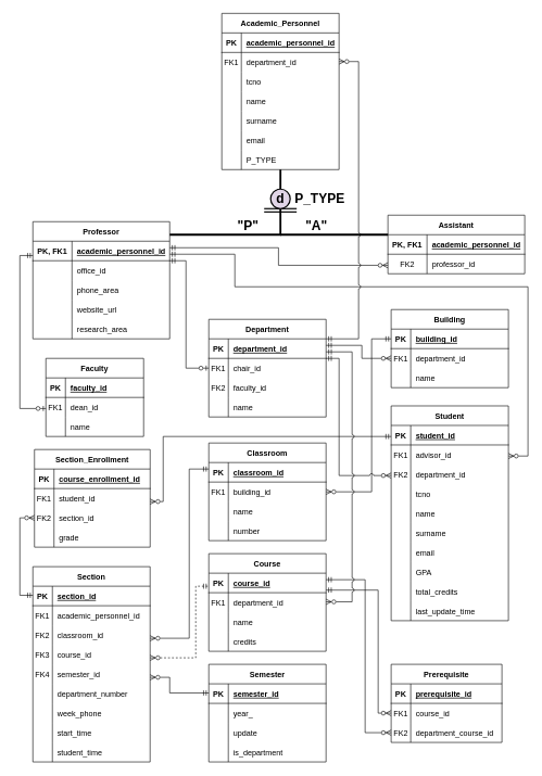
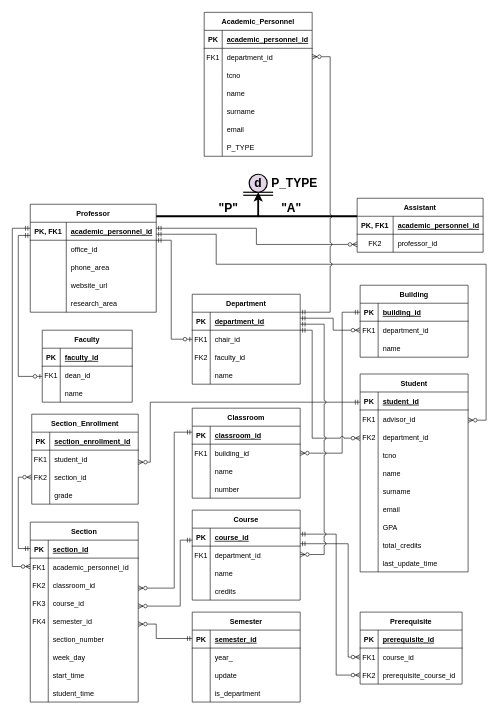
- <mxCell id="192" style="edgeStyle=orthogonalEdgeStyle;rounded=0;orthogonalLoop=1;jettySize=auto;html=1;fontSize=20;endArrow=none;endFill=0;strokeWidth=3;" parent="1" source="226" target="170" edge="1"><mxGeometry relative="1" as="geometry"><Array as="points"><mxPoint x="430" y="270" /><mxPoint x="430" y="270" /></Array></mxGeometry></mxCell>
- <mxCell id="220" value="" style="endArrow=none;html=1;rounded=0;fontSize=20;jumpStyle=none;edgeStyle=orthogonalEdgeStyle;strokeWidth=3;" parent="1" source="196" target="226" edge="1"><mxGeometry width="50" height="50" relative="1" as="geometry"><mxPoint x="350" y="440" as="sourcePoint" /><mxPoint x="400" y="390" as="targetPoint" /><Array as="points"><mxPoint x="430" y="360" /></Array></mxGeometry></mxCell>
+ <mxCell id="220" value="" style="endArrow=classic;html=1;rounded=0;fontSize=20;jumpStyle=none;edgeStyle=orthogonalEdgeStyle;strokeWidth=3;" parent="1" source="196" target="226" edge="1"><mxGeometry width="50" height="50" relative="1" as="geometry"><mxPoint x="350" y="440" as="sourcePoint" /><mxPoint x="400" y="390" as="targetPoint" /><Array as="points"><mxPoint x="430" y="360" /></Array></mxGeometry></mxCell>
+ <mxCell id="168" style="edgeStyle=orthogonalEdgeStyle;rounded=0;orthogonalLoop=1;jettySize=auto;html=1;startArrow=ERzeroToMany;startFill=0;endArrow=ERmandOne;endFill=0;" parent="1" source="99" target="196" edge="1"><mxGeometry relative="1" as="geometry"><Array as="points"><mxPoint x="20" y="944" /><mxPoint x="20" y="380" /></Array><mxPoint x="140" y="1059" as="sourcePoint" /><mxPoint x="40" y="460" as="targetPoint" /></mxGeometry></mxCell>
- <mxCell id="88" value="course_enrollment_id" style="shape=partialRectangle;connectable=0;fillColor=none;top=0;left=0;bottom=0;right=0;align=left;spacingLeft=6;fontStyle=5;overflow=hidden;rounded=0;shadow=0;dashed=1;dashPattern=12 12;labelBorderColor=none;sketch=0;strokeColor=default;strokeWidth=13;" parent="86" vertex="1"><mxGeometry x="30" width="147.58" height="30" as="geometry"><mxRectangle width="147.58" height="30" as="alternateBounds" /></mxGeometry></mxCell>
+ <mxCell id="88" value="section_enrollment_id" style="shape=partialRectangle;connectable=0;fillColor=none;top=0;left=0;bottom=0;right=0;align=left;spacingLeft=6;fontStyle=5;overflow=hidden;rounded=0;shadow=0;dashed=1;dashPattern=12 12;labelBorderColor=none;sketch=0;strokeColor=default;strokeWidth=13;" parent="86" vertex="1"><mxGeometry x="30" width="147.58" height="30" as="geometry"><mxRectangle width="147.58" height="30" as="alternateBounds" /></mxGeometry></mxCell>
- <mxCell id="167" style="edgeStyle=orthogonalEdgeStyle;rounded=0;orthogonalLoop=1;jettySize=auto;html=1;startArrow=ERzeroToMany;startFill=0;endArrow=ERmandOne;endFill=0;dashed=1;" parent="1" source="99" target="128" edge="1"><mxGeometry relative="1" as="geometry"><Array as="points"><mxPoint x="300" y="1010" /><mxPoint x="300" y="900" /></Array></mxGeometry></mxCell>
+ <mxCell id="167" style="edgeStyle=orthogonalEdgeStyle;rounded=0;orthogonalLoop=1;jettySize=auto;html=1;startArrow=ERzeroToMany;startFill=0;endArrow=ERmandOne;endFill=0;" parent="1" source="99" target="128" edge="1"><mxGeometry relative="1" as="geometry"><Array as="points"><mxPoint x="300" y="1010" /><mxPoint x="300" y="900" /></Array></mxGeometry></mxCell>
- <mxCell id="117" value="department_number" style="shape=partialRectangle;connectable=0;fillColor=none;top=0;left=0;bottom=0;right=0;align=left;spacingLeft=6;overflow=hidden;rounded=0;shadow=0;dashed=1;dashPattern=12 12;labelBorderColor=none;sketch=0;strokeColor=default;strokeWidth=13;" parent="115" vertex="1"><mxGeometry x="30" width="150" height="30" as="geometry"><mxRectangle width="150" height="30" as="alternateBounds" /></mxGeometry></mxCell>
+ <mxCell id="117" value="section_number" style="shape=partialRectangle;connectable=0;fillColor=none;top=0;left=0;bottom=0;right=0;align=left;spacingLeft=6;overflow=hidden;rounded=0;shadow=0;dashed=1;dashPattern=12 12;labelBorderColor=none;sketch=0;strokeColor=default;strokeWidth=13;" parent="115" vertex="1"><mxGeometry x="30" width="150" height="30" as="geometry"><mxRectangle width="150" height="30" as="alternateBounds" /></mxGeometry></mxCell>
- <mxCell id="120" value="week_phone" style="shape=partialRectangle;connectable=0;fillColor=none;top=0;left=0;bottom=0;right=0;align=left;spacingLeft=6;overflow=hidden;rounded=0;shadow=0;dashed=1;dashPattern=12 12;labelBorderColor=none;sketch=0;strokeColor=default;strokeWidth=13;" parent="118" vertex="1"><mxGeometry x="30" width="150" height="30" as="geometry"><mxRectangle width="150" height="30" as="alternateBounds" /></mxGeometry></mxCell>
+ <mxCell id="120" value="week_day" style="shape=partialRectangle;connectable=0;fillColor=none;top=0;left=0;bottom=0;right=0;align=left;spacingLeft=6;overflow=hidden;rounded=0;shadow=0;dashed=1;dashPattern=12 12;labelBorderColor=none;sketch=0;strokeColor=default;strokeWidth=13;" parent="118" vertex="1"><mxGeometry x="30" width="150" height="30" as="geometry"><mxRectangle width="150" height="30" as="alternateBounds" /></mxGeometry></mxCell>
- <mxCell id="164" value="department_course_id" style="shape=partialRectangle;connectable=0;fillColor=none;top=0;left=0;bottom=0;right=0;align=left;spacingLeft=6;overflow=hidden;rounded=0;shadow=0;dashed=1;dashPattern=12 12;labelBorderColor=none;sketch=0;strokeColor=default;strokeWidth=13;" parent="162" vertex="1"><mxGeometry x="30" width="140.03" height="30" as="geometry"><mxRectangle width="140.03" height="30" as="alternateBounds" /></mxGeometry></mxCell>
+ <mxCell id="164" value="prerequisite_course_id" style="shape=partialRectangle;connectable=0;fillColor=none;top=0;left=0;bottom=0;right=0;align=left;spacingLeft=6;overflow=hidden;rounded=0;shadow=0;dashed=1;dashPattern=12 12;labelBorderColor=none;sketch=0;strokeColor=default;strokeWidth=13;" parent="162" vertex="1"><mxGeometry x="30" width="140.03" height="30" as="geometry"><mxRectangle width="140.03" height="30" as="alternateBounds" /></mxGeometry></mxCell>
